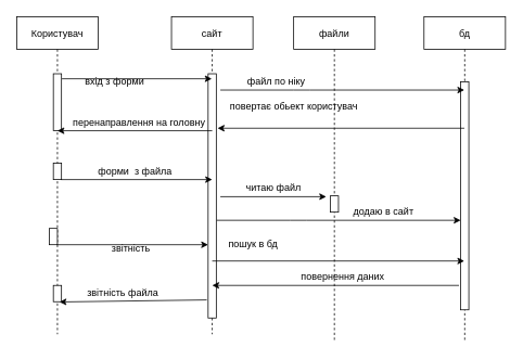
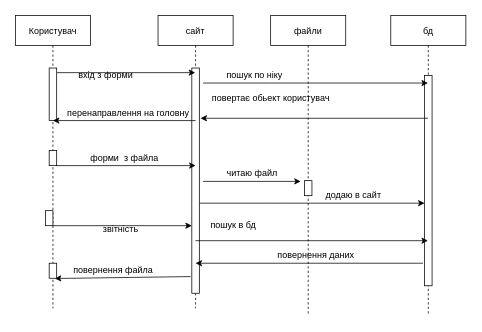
- <mxCell id="15" value="файл по ніку&amp;nbsp;" style="text;html=1;align=center;verticalAlign=middle;resizable=0;points=[];autosize=1;strokeColor=none;" vertex="1" parent="1"><mxGeometry x="295" y="90" width="90" height="20" as="geometry" /></mxCell>
+ <mxCell id="15" value="пошук по ніку&amp;nbsp;" style="text;html=1;align=center;verticalAlign=middle;resizable=0;points=[];autosize=1;strokeColor=none;" vertex="1" parent="1"><mxGeometry x="295" y="90" width="90" height="20" as="geometry" /></mxCell>
- <mxCell id="34" value="звітність файла" style="text;html=1;align=center;verticalAlign=middle;resizable=0;points=[];autosize=1;strokeColor=none;" vertex="1" parent="1"><mxGeometry x="90" y="350" width="120" height="20" as="geometry" /></mxCell>
+ <mxCell id="34" value="повернення файла" style="text;html=1;align=center;verticalAlign=middle;resizable=0;points=[];autosize=1;strokeColor=none;" vertex="1" parent="1"><mxGeometry x="90" y="350" width="120" height="20" as="geometry" /></mxCell>
